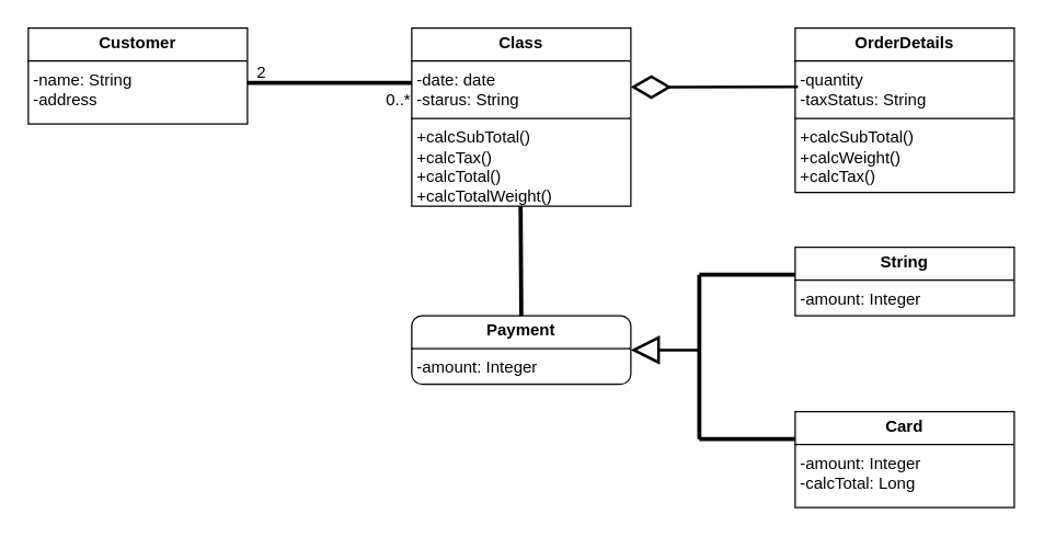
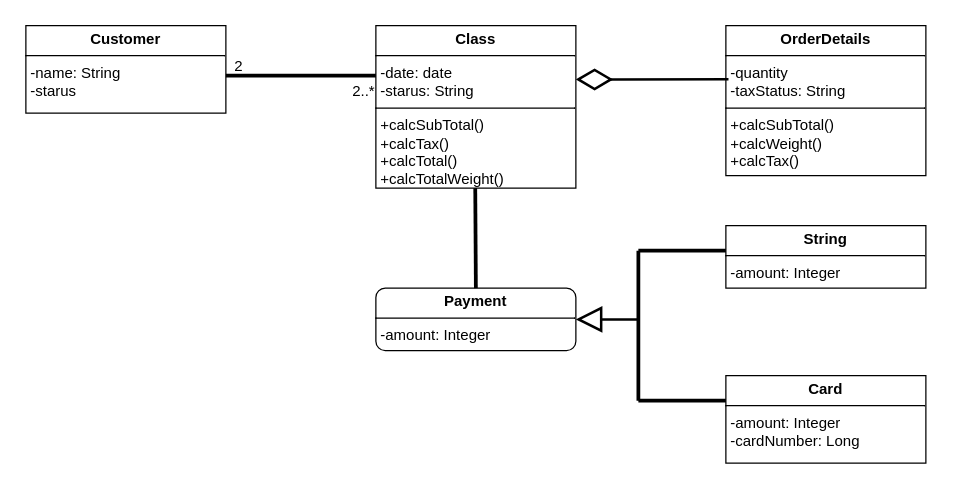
- <mxCell id="2" value="&lt;p style=&quot;margin:0px;margin-top:4px;text-align:center;&quot;&gt;&lt;b&gt;Customer&lt;/b&gt;&lt;/p&gt;&lt;hr size=&quot;1&quot; style=&quot;border-style:solid;&quot;&gt;&lt;p style=&quot;margin:0px;margin-left:4px;&quot;&gt;-name: String&lt;/p&gt;&lt;p style=&quot;margin:0px;margin-left:4px;&quot;&gt;-address&lt;/p&gt;&lt;p style=&quot;margin:0px;margin-left:4px;&quot;&gt;&lt;br&gt;&lt;/p&gt;" style="verticalAlign=top;align=left;overflow=fill;html=1;whiteSpace=wrap;" vertex="1" parent="1"><mxGeometry x="20" y="20" width="160" height="70" as="geometry" /></mxCell>
+ <mxCell id="2" value="&lt;p style=&quot;margin:0px;margin-top:4px;text-align:center;&quot;&gt;&lt;b&gt;Customer&lt;/b&gt;&lt;/p&gt;&lt;hr size=&quot;1&quot; style=&quot;border-style:solid;&quot;&gt;&lt;p style=&quot;margin:0px;margin-left:4px;&quot;&gt;-name: String&lt;/p&gt;&lt;p style=&quot;margin:0px;margin-left:4px;&quot;&gt;-starus&lt;/p&gt;&lt;p style=&quot;margin:0px;margin-left:4px;&quot;&gt;&lt;br&gt;&lt;/p&gt;" style="verticalAlign=top;align=left;overflow=fill;html=1;whiteSpace=wrap;" vertex="1" parent="1"><mxGeometry x="20" y="20" width="160" height="70" as="geometry" /></mxCell>
- <mxCell id="16" value="0..*" style="text;html=1;align=center;verticalAlign=middle;resizable=0;points=[];autosize=1;strokeColor=none;fillColor=none;" vertex="1" parent="1"><mxGeometry x="270" y="58" width="40" height="30" as="geometry" /></mxCell>
+ <mxCell id="16" value="2..*" style="text;html=1;align=center;verticalAlign=middle;resizable=0;points=[];autosize=1;strokeColor=none;fillColor=none;" vertex="1" parent="1"><mxGeometry x="270" y="58" width="40" height="30" as="geometry" /></mxCell>
- <mxCell id="7" value="&lt;p style=&quot;margin:0px;margin-top:4px;text-align:center;&quot;&gt;&lt;b&gt;Card&lt;/b&gt;&lt;/p&gt;&lt;hr size=&quot;1&quot; style=&quot;border-style:solid;&quot;&gt;&lt;p style=&quot;margin:0px;margin-left:4px;&quot;&gt;-amount: Integer&lt;br&gt;&lt;/p&gt;&lt;p style=&quot;margin:0px;margin-left:4px;&quot;&gt;-calcTotal: Long&lt;/p&gt;&lt;p style=&quot;margin:0px;margin-left:4px;&quot;&gt;&lt;br&gt;&lt;/p&gt;" style="verticalAlign=top;align=left;overflow=fill;html=1;whiteSpace=wrap;" vertex="1" parent="1"><mxGeometry x="580" y="300" width="160" height="70" as="geometry" /></mxCell>
+ <mxCell id="7" value="&lt;p style=&quot;margin:0px;margin-top:4px;text-align:center;&quot;&gt;&lt;b&gt;Card&lt;/b&gt;&lt;/p&gt;&lt;hr size=&quot;1&quot; style=&quot;border-style:solid;&quot;&gt;&lt;p style=&quot;margin:0px;margin-left:4px;&quot;&gt;-amount: Integer&lt;br&gt;&lt;/p&gt;&lt;p style=&quot;margin:0px;margin-left:4px;&quot;&gt;-cardNumber: Long&lt;/p&gt;&lt;p style=&quot;margin:0px;margin-left:4px;&quot;&gt;&lt;br&gt;&lt;/p&gt;" style="verticalAlign=top;align=left;overflow=fill;html=1;whiteSpace=wrap;" vertex="1" parent="1"><mxGeometry x="580" y="300" width="160" height="70" as="geometry" /></mxCell>
